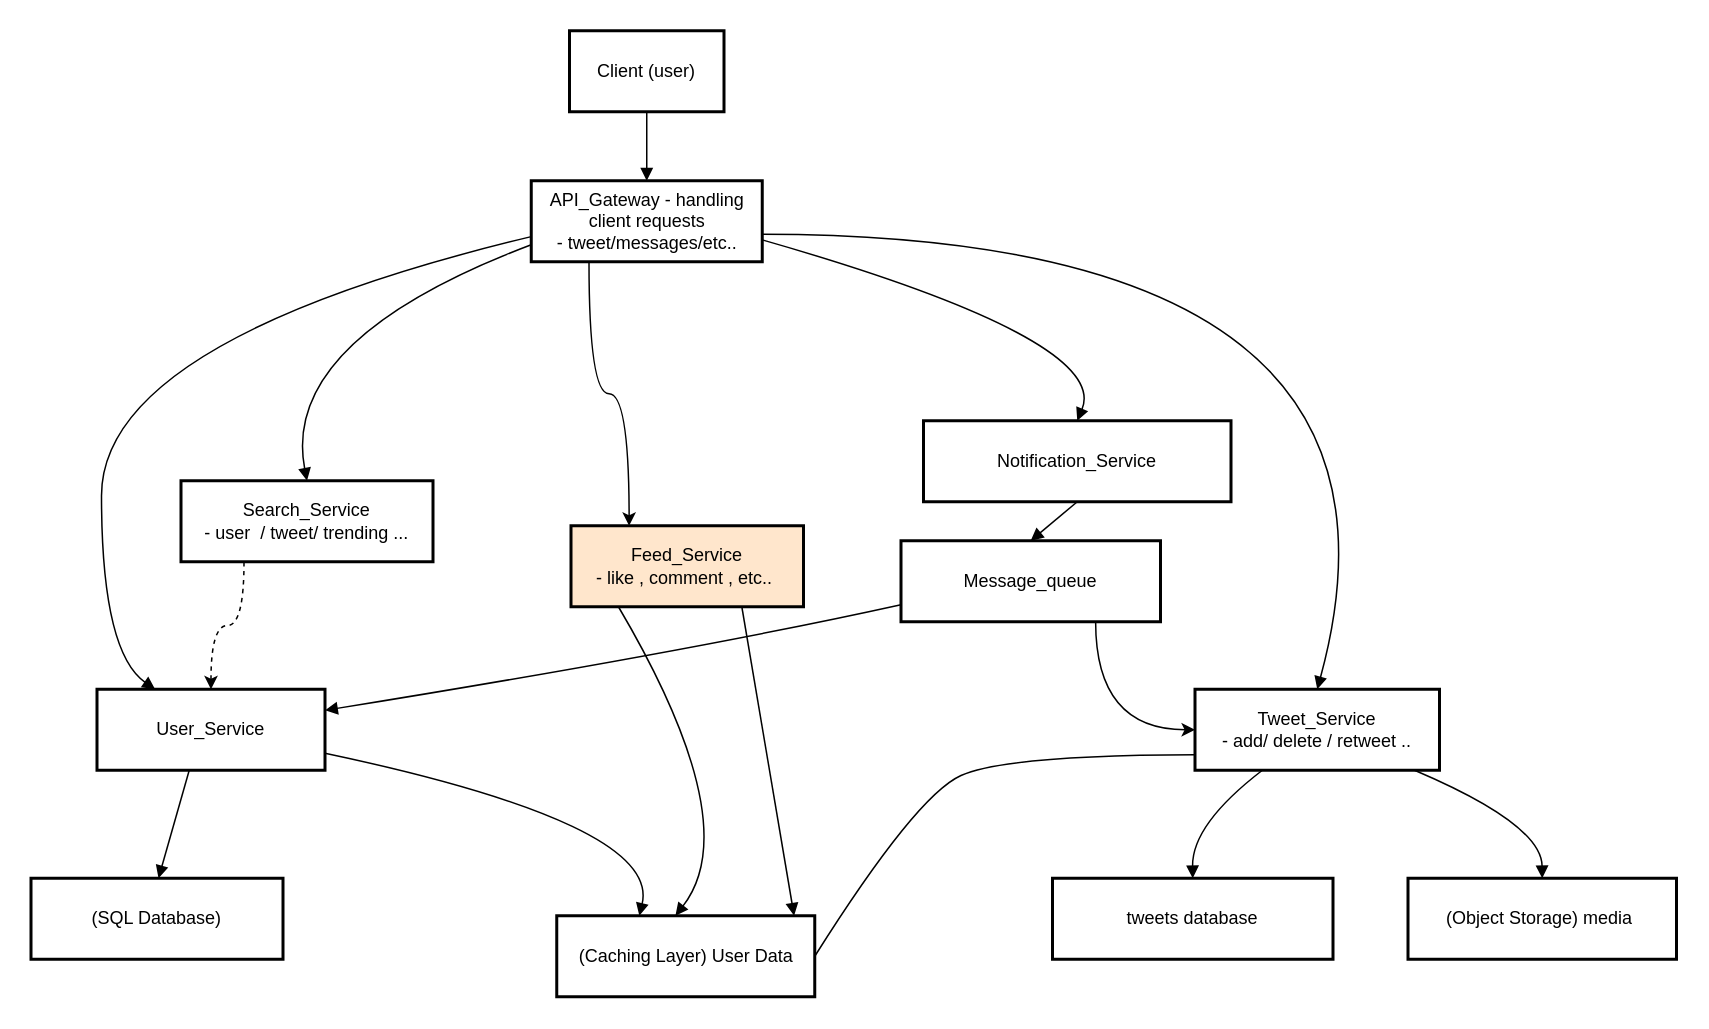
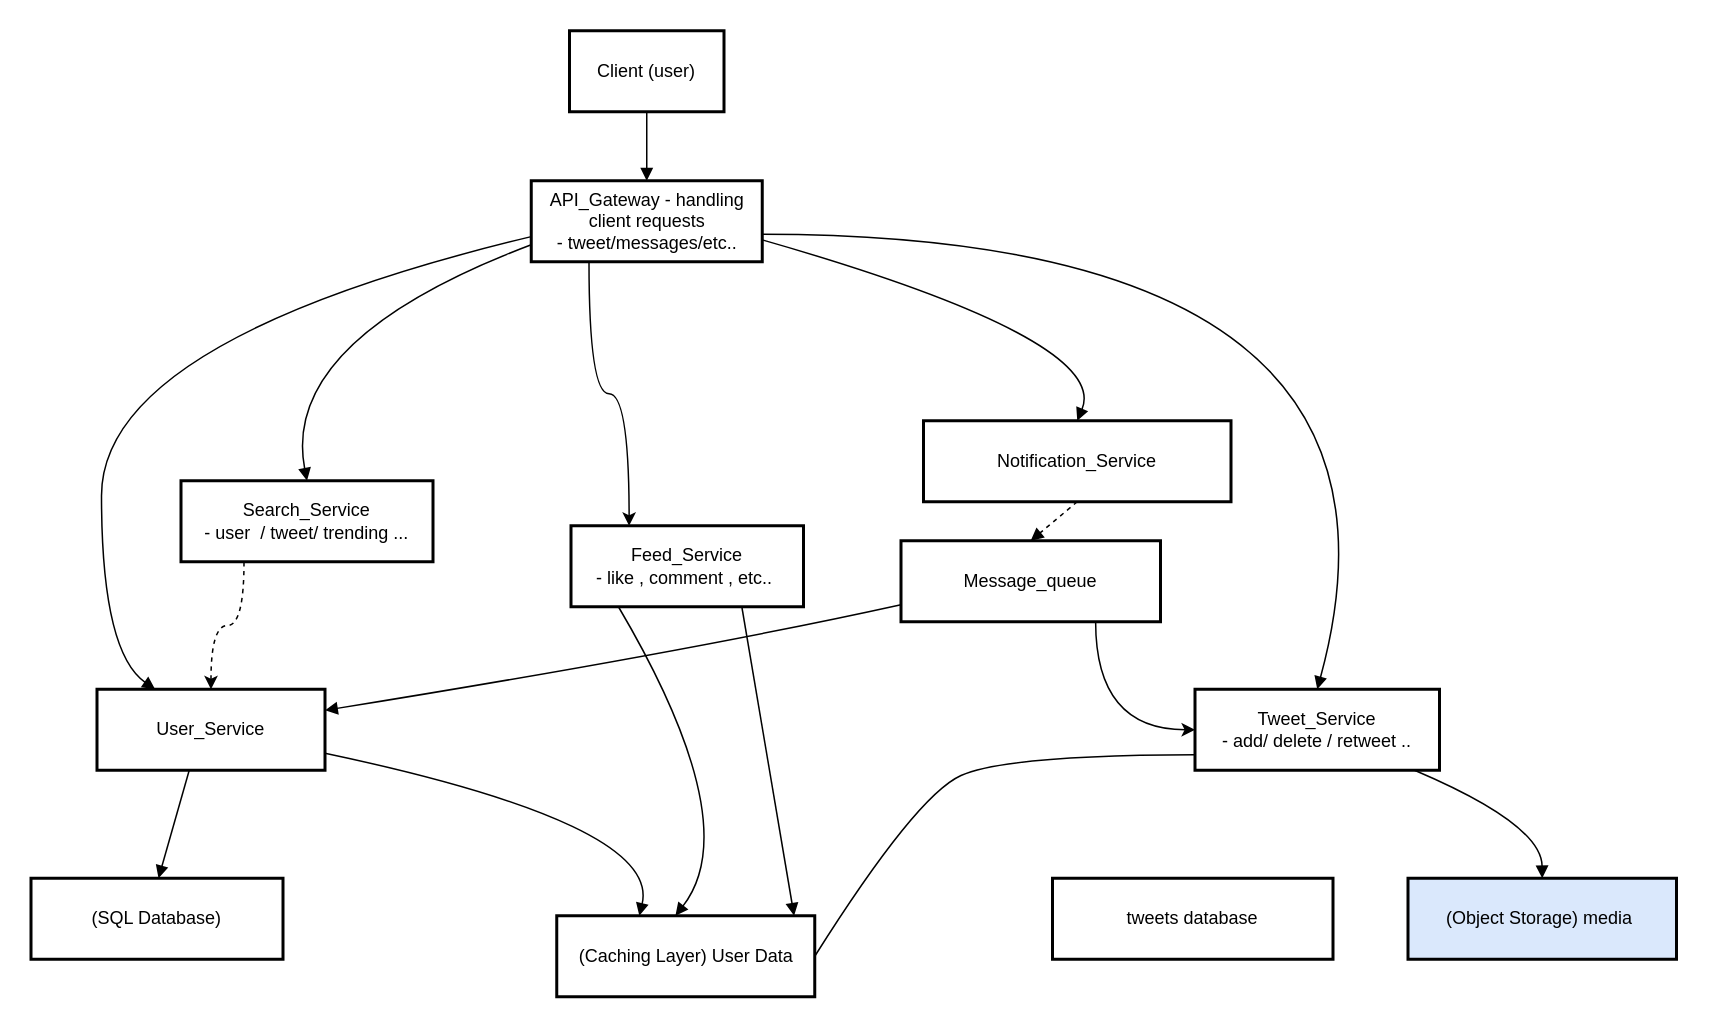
- <mxCell id="26" value="" style="curved=1;startArrow=none;endArrow=block;exitX=0.5;exitY=0.99;entryX=0.5;entryY=-0.01;rounded=0;" edge="1" parent="1" source="8" target="15"><mxGeometry relative="1" as="geometry"><Array as="points" /></mxGeometry></mxCell>
+ <mxCell id="26" value="" style="curved=1;startArrow=none;endArrow=block;exitX=0.5;exitY=0.99;entryX=0.5;entryY=-0.01;rounded=0;dashed=1;" edge="1" parent="1" source="8" target="15"><mxGeometry relative="1" as="geometry"><Array as="points" /></mxGeometry></mxCell>
- <mxCell id="7" value="Feed_Service&#10;- like , comment , etc.. " style="whiteSpace=wrap;strokeWidth=2;fillColor=#ffe6cc;" vertex="1" parent="1"><mxGeometry x="380" y="350" width="155" height="54" as="geometry" /></mxCell>
+ <mxCell id="7" value="Feed_Service&#10;- like , comment , etc.. " style="whiteSpace=wrap;strokeWidth=2;" vertex="1" parent="1"><mxGeometry x="380" y="350" width="155" height="54" as="geometry" /></mxCell>
- <mxCell id="24" value="" style="curved=1;startArrow=none;endArrow=block;exitX=0.28;exitY=0.99;entryX=0.5;entryY=0;rounded=0;" edge="1" parent="1" source="6" target="13"><mxGeometry relative="1" as="geometry"><Array as="points"><mxPoint x="794" y="549" /></Array></mxGeometry></mxCell>
- <mxCell id="16" value="(Object Storage) media " style="whiteSpace=wrap;strokeWidth=2;" vertex="1" parent="1"><mxGeometry x="938" y="585" width="179" height="54" as="geometry" /></mxCell>
+ <mxCell id="16" value="(Object Storage) media " style="whiteSpace=wrap;strokeWidth=2;fillColor=#dae8fc;" vertex="1" parent="1"><mxGeometry x="938" y="585" width="179" height="54" as="geometry" /></mxCell>
